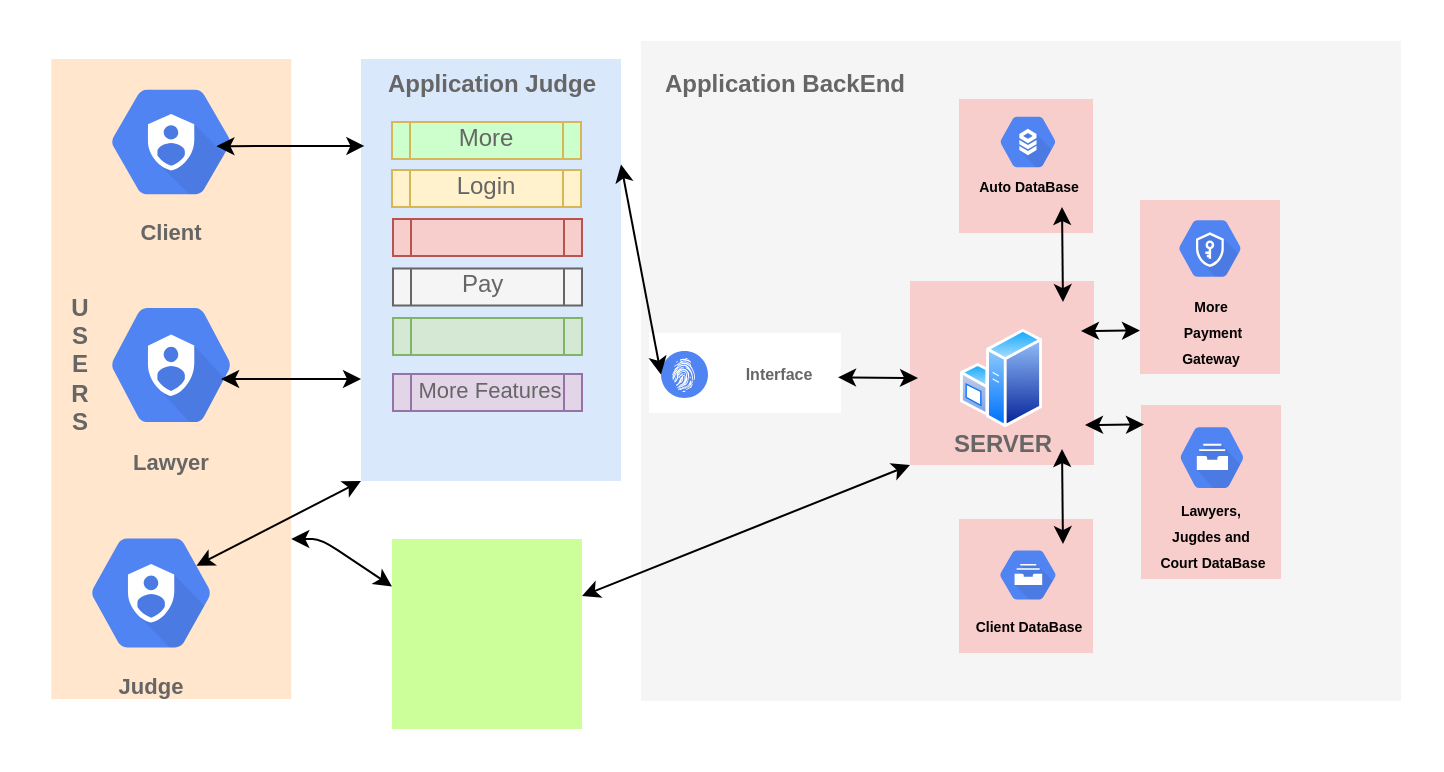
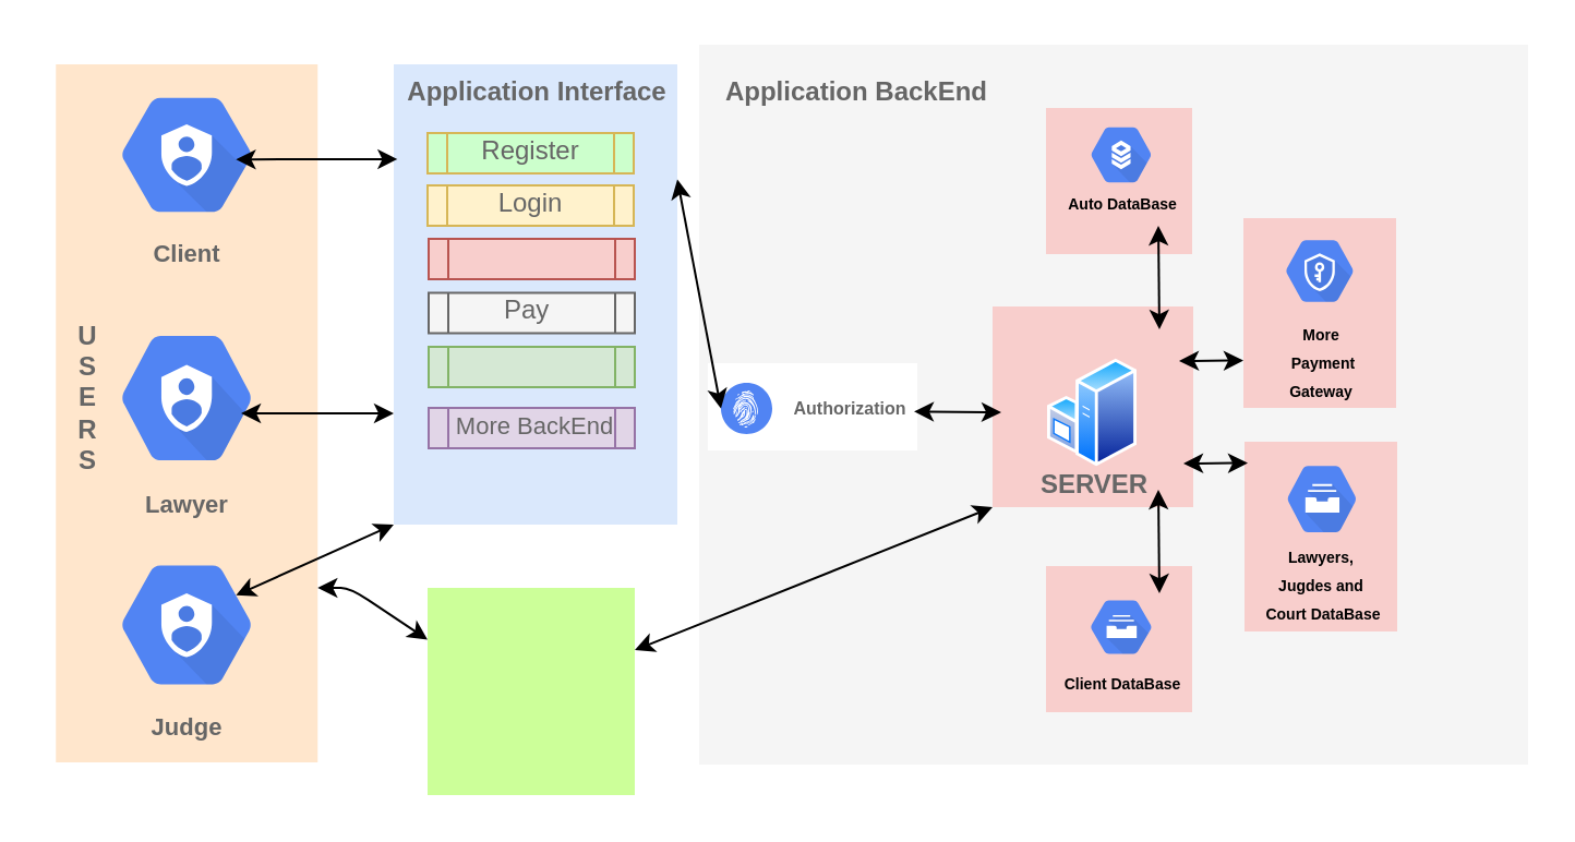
- <mxCell id="37" value="&lt;b&gt;Application Judge&lt;/b&gt;" style="text;html=1;strokeColor=none;fillColor=none;align=center;verticalAlign=middle;whiteSpace=wrap;rounded=0;fontColor=#666666;" vertex="1" parent="1"><mxGeometry x="176" y="32" width="140" height="20" as="geometry" /></mxCell>
+ <mxCell id="37" value="&lt;b&gt;Application Interface&lt;/b&gt;" style="text;html=1;strokeColor=none;fillColor=none;align=center;verticalAlign=middle;whiteSpace=wrap;rounded=0;fontColor=#666666;" vertex="1" parent="1"><mxGeometry x="176" y="32" width="140" height="20" as="geometry" /></mxCell>
- <mxCell id="44" value="More" style="text;html=1;strokeColor=none;fillColor=none;align=center;verticalAlign=middle;whiteSpace=wrap;rounded=0;fontColor=#666666;" vertex="1" parent="1"><mxGeometry x="217.75" y="59" width="50" height="20" as="geometry" /></mxCell>
+ <mxCell id="44" value="Register" style="text;html=1;strokeColor=none;fillColor=none;align=center;verticalAlign=middle;whiteSpace=wrap;rounded=0;fontColor=#666666;" vertex="1" parent="1"><mxGeometry x="217.75" y="59" width="50" height="20" as="geometry" /></mxCell>
- <mxCell id="15" value="&lt;b style=&quot;font-size: 8px;&quot;&gt;Interface&lt;/b&gt;" style="text;html=1;resizable=0;autosize=1;align=center;verticalAlign=middle;points=[];fillColor=none;strokeColor=none;rounded=0;labelBackgroundColor=none;fontColor=#666666;fontSize=8;" parent="1" vertex="1"><mxGeometry x="353.5" y="177" width="70" height="20" as="geometry" /></mxCell>
+ <mxCell id="15" value="&lt;b style=&quot;font-size: 8px;&quot;&gt;Authorization&lt;/b&gt;" style="text;html=1;resizable=0;autosize=1;align=center;verticalAlign=middle;points=[];fillColor=none;strokeColor=none;rounded=0;labelBackgroundColor=none;fontColor=#666666;fontSize=8;" parent="1" vertex="1"><mxGeometry x="353.5" y="177" width="70" height="20" as="geometry" /></mxCell>
- <mxCell id="47" value="&lt;font style=&quot;font-size: 11px&quot;&gt;More Features&lt;/font&gt;" style="text;html=1;strokeColor=none;fillColor=none;align=center;verticalAlign=middle;whiteSpace=wrap;rounded=0;fontColor=#666666;" vertex="1" parent="1"><mxGeometry x="203.88" y="185" width="82.25" height="20" as="geometry" /></mxCell>
+ <mxCell id="47" value="&lt;font style=&quot;font-size: 11px&quot;&gt;More BackEnd&lt;/font&gt;" style="text;html=1;strokeColor=none;fillColor=none;align=center;verticalAlign=middle;whiteSpace=wrap;rounded=0;fontColor=#666666;" vertex="1" parent="1"><mxGeometry x="203.88" y="185" width="82.25" height="20" as="geometry" /></mxCell>
- <mxCell id="8" value="Judge" style="html=1;fillColor=#5184F3;strokeColor=none;verticalAlign=top;labelPosition=center;verticalLabelPosition=bottom;align=center;spacingTop=-6;fontSize=11;fontStyle=1;fontColor=#666666;shape=mxgraph.gcp2.hexIcon;prIcon=cloud_iam" parent="1" vertex="1"><mxGeometry x="30" y="256" width="90.26" height="80" as="geometry" /></mxCell>
+ <mxCell id="8" value="Judge" style="html=1;fillColor=#5184F3;strokeColor=none;verticalAlign=top;labelPosition=center;verticalLabelPosition=bottom;align=center;spacingTop=-6;fontSize=11;fontStyle=1;fontColor=#666666;shape=mxgraph.gcp2.hexIcon;prIcon=cloud_iam" parent="1" vertex="1"><mxGeometry x="40" y="246" width="90.26" height="80" as="geometry" /></mxCell>
